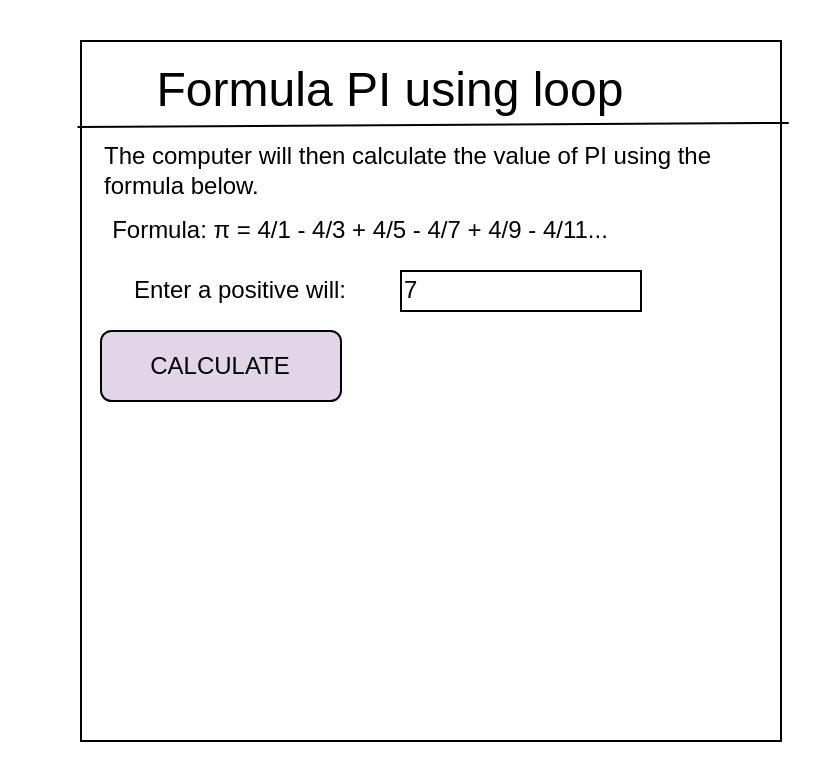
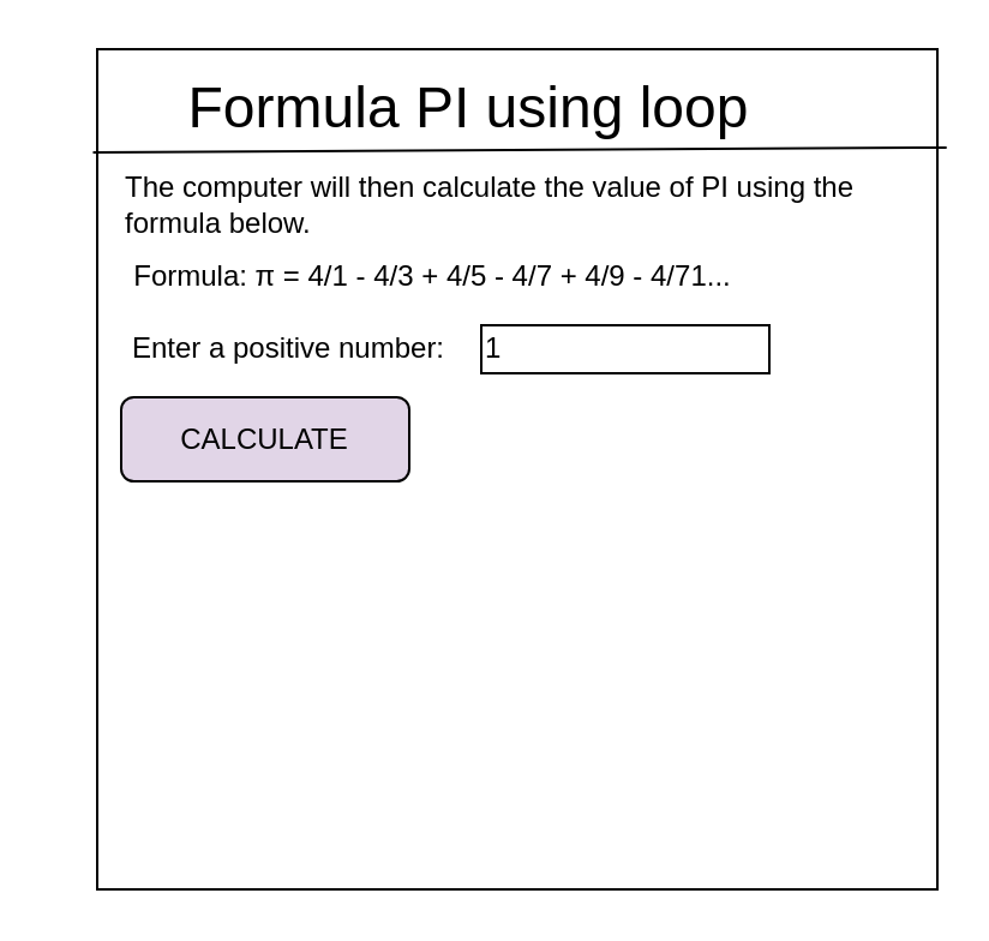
- <mxCell id="5" value="Formula: π = 4/1 - 4/3 + 4/5 - 4/7 + 4/9 - 4/11..." style="text;html=1;strokeColor=none;fillColor=none;align=center;verticalAlign=middle;whiteSpace=wrap;rounded=0;" vertex="1" parent="1"><mxGeometry x="30" y="100" width="300" height="30" as="geometry" /></mxCell>
+ <mxCell id="5" value="Formula: π = 4/1 - 4/3 + 4/5 - 4/7 + 4/9 - 4/71..." style="text;html=1;strokeColor=none;fillColor=none;align=center;verticalAlign=middle;whiteSpace=wrap;rounded=0;" vertex="1" parent="1"><mxGeometry x="30" y="100" width="300" height="30" as="geometry" /></mxCell>
- <mxCell id="7" value="Enter a positive will:" style="text;html=1;strokeColor=none;fillColor=none;align=center;verticalAlign=middle;whiteSpace=wrap;rounded=0;" vertex="1" parent="1"><mxGeometry x="20" y="130" width="200" height="30" as="geometry" /></mxCell>
+ <mxCell id="7" value="Enter a positive number:" style="text;html=1;strokeColor=none;fillColor=none;align=center;verticalAlign=middle;whiteSpace=wrap;rounded=0;" vertex="1" parent="1"><mxGeometry x="20" y="130" width="200" height="30" as="geometry" /></mxCell>
- <mxCell id="8" value="7" style="rounded=0;whiteSpace=wrap;html=1;align=left;" vertex="1" parent="1"><mxGeometry x="200" y="135" width="120" height="20" as="geometry" /></mxCell>
+ <mxCell id="8" value="1" style="rounded=0;whiteSpace=wrap;html=1;align=left;" vertex="1" parent="1"><mxGeometry x="200" y="135" width="120" height="20" as="geometry" /></mxCell>
